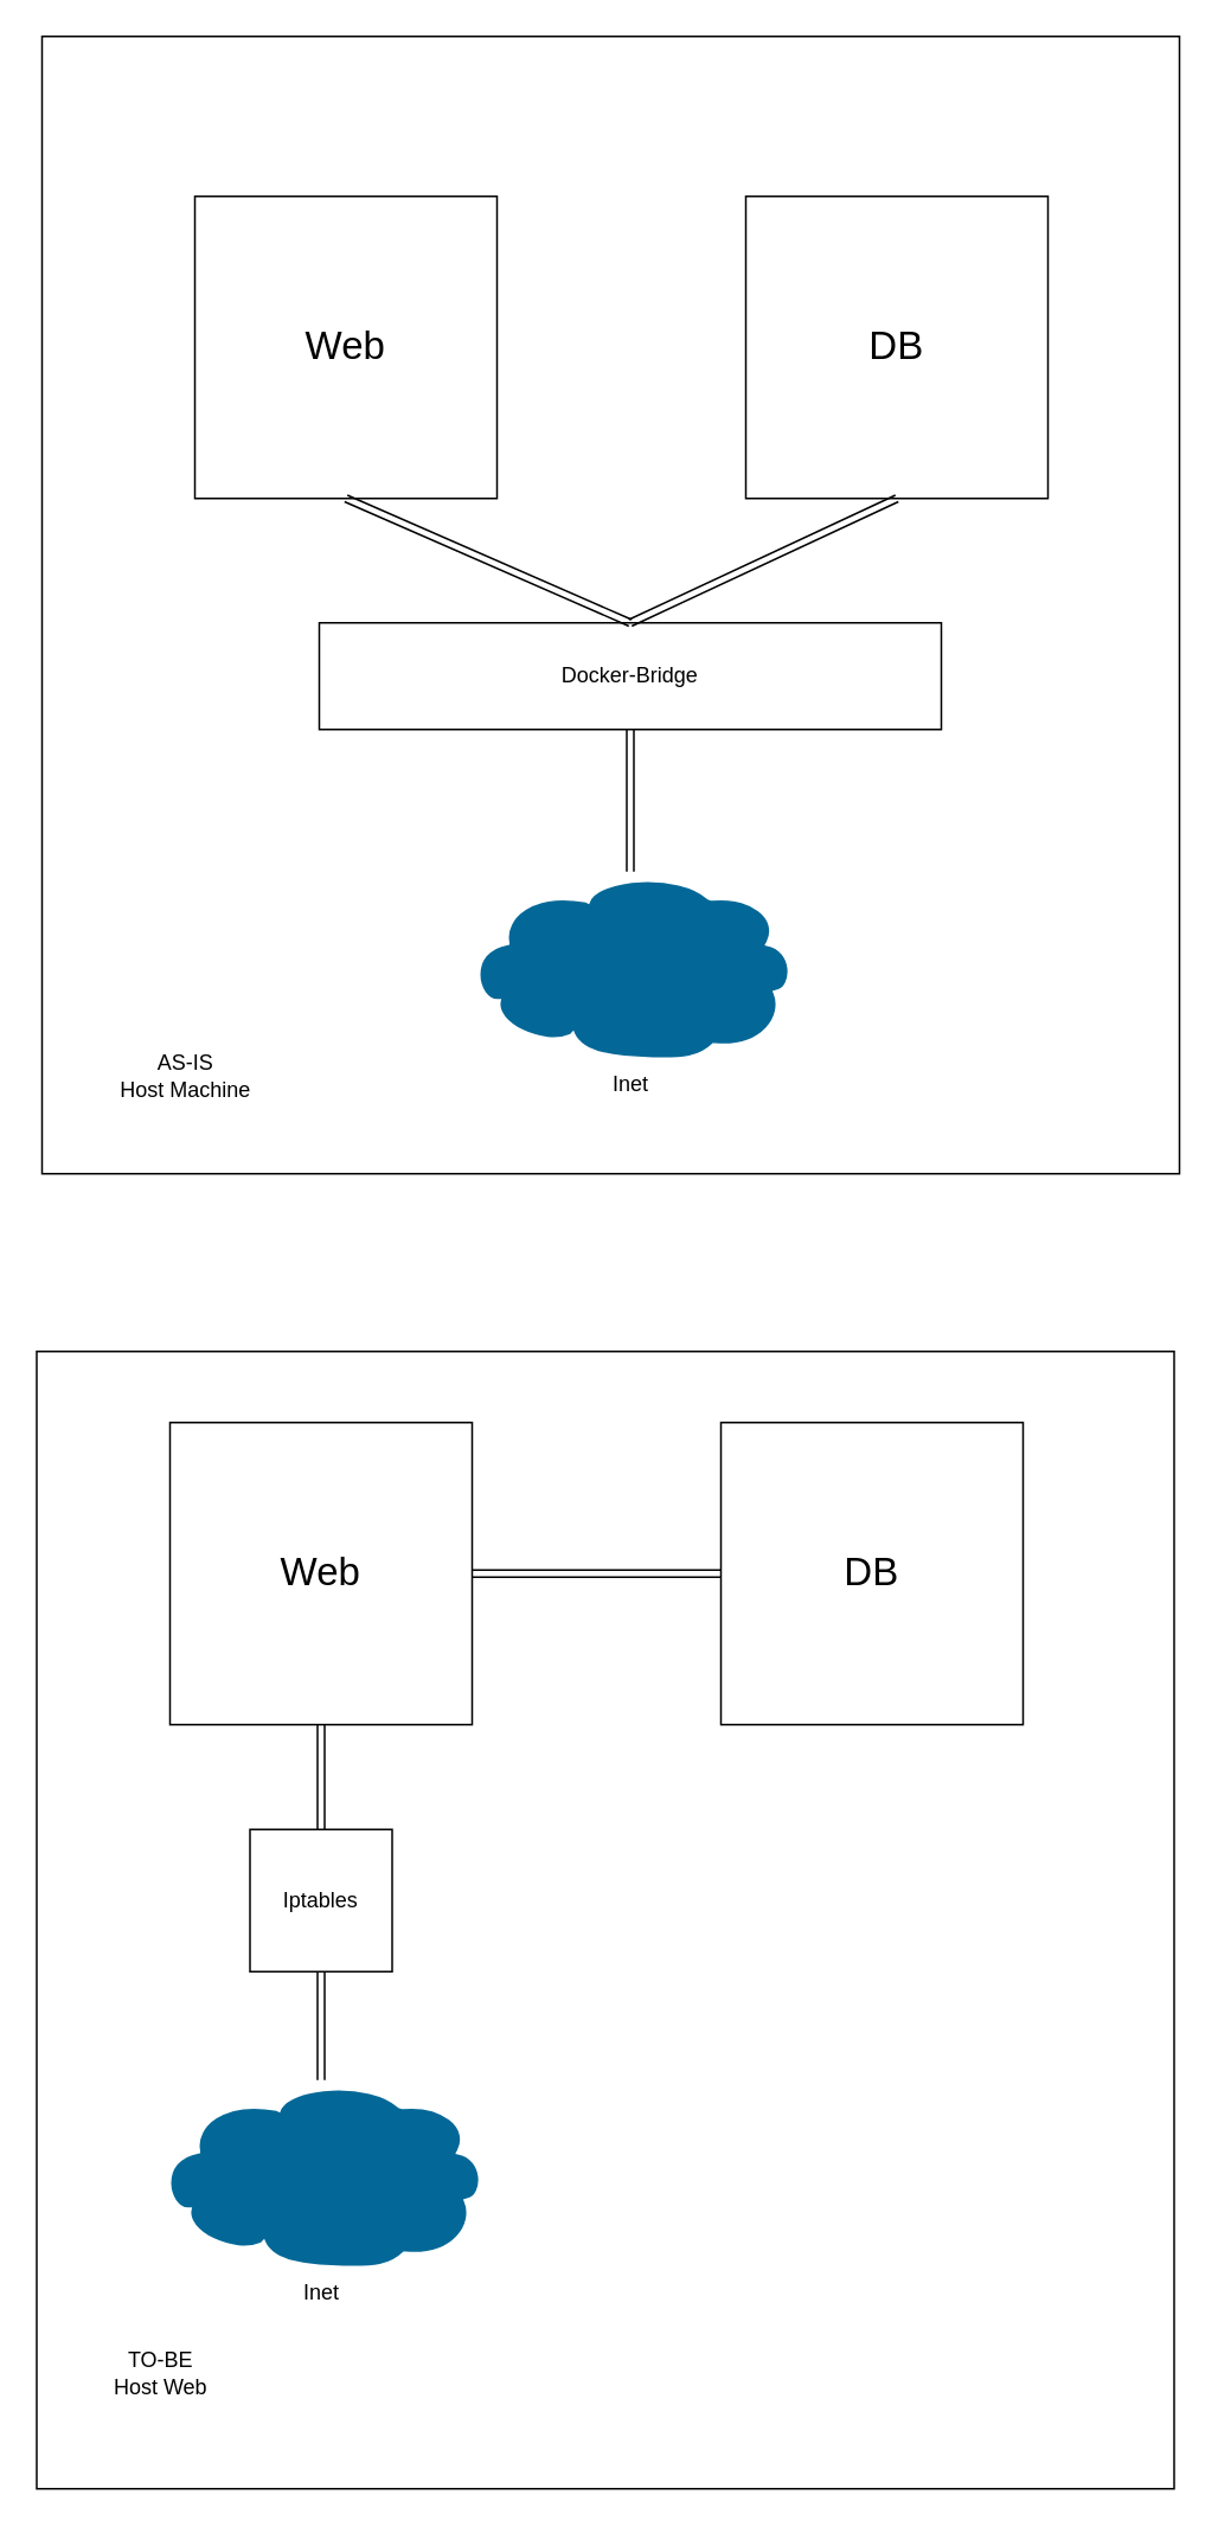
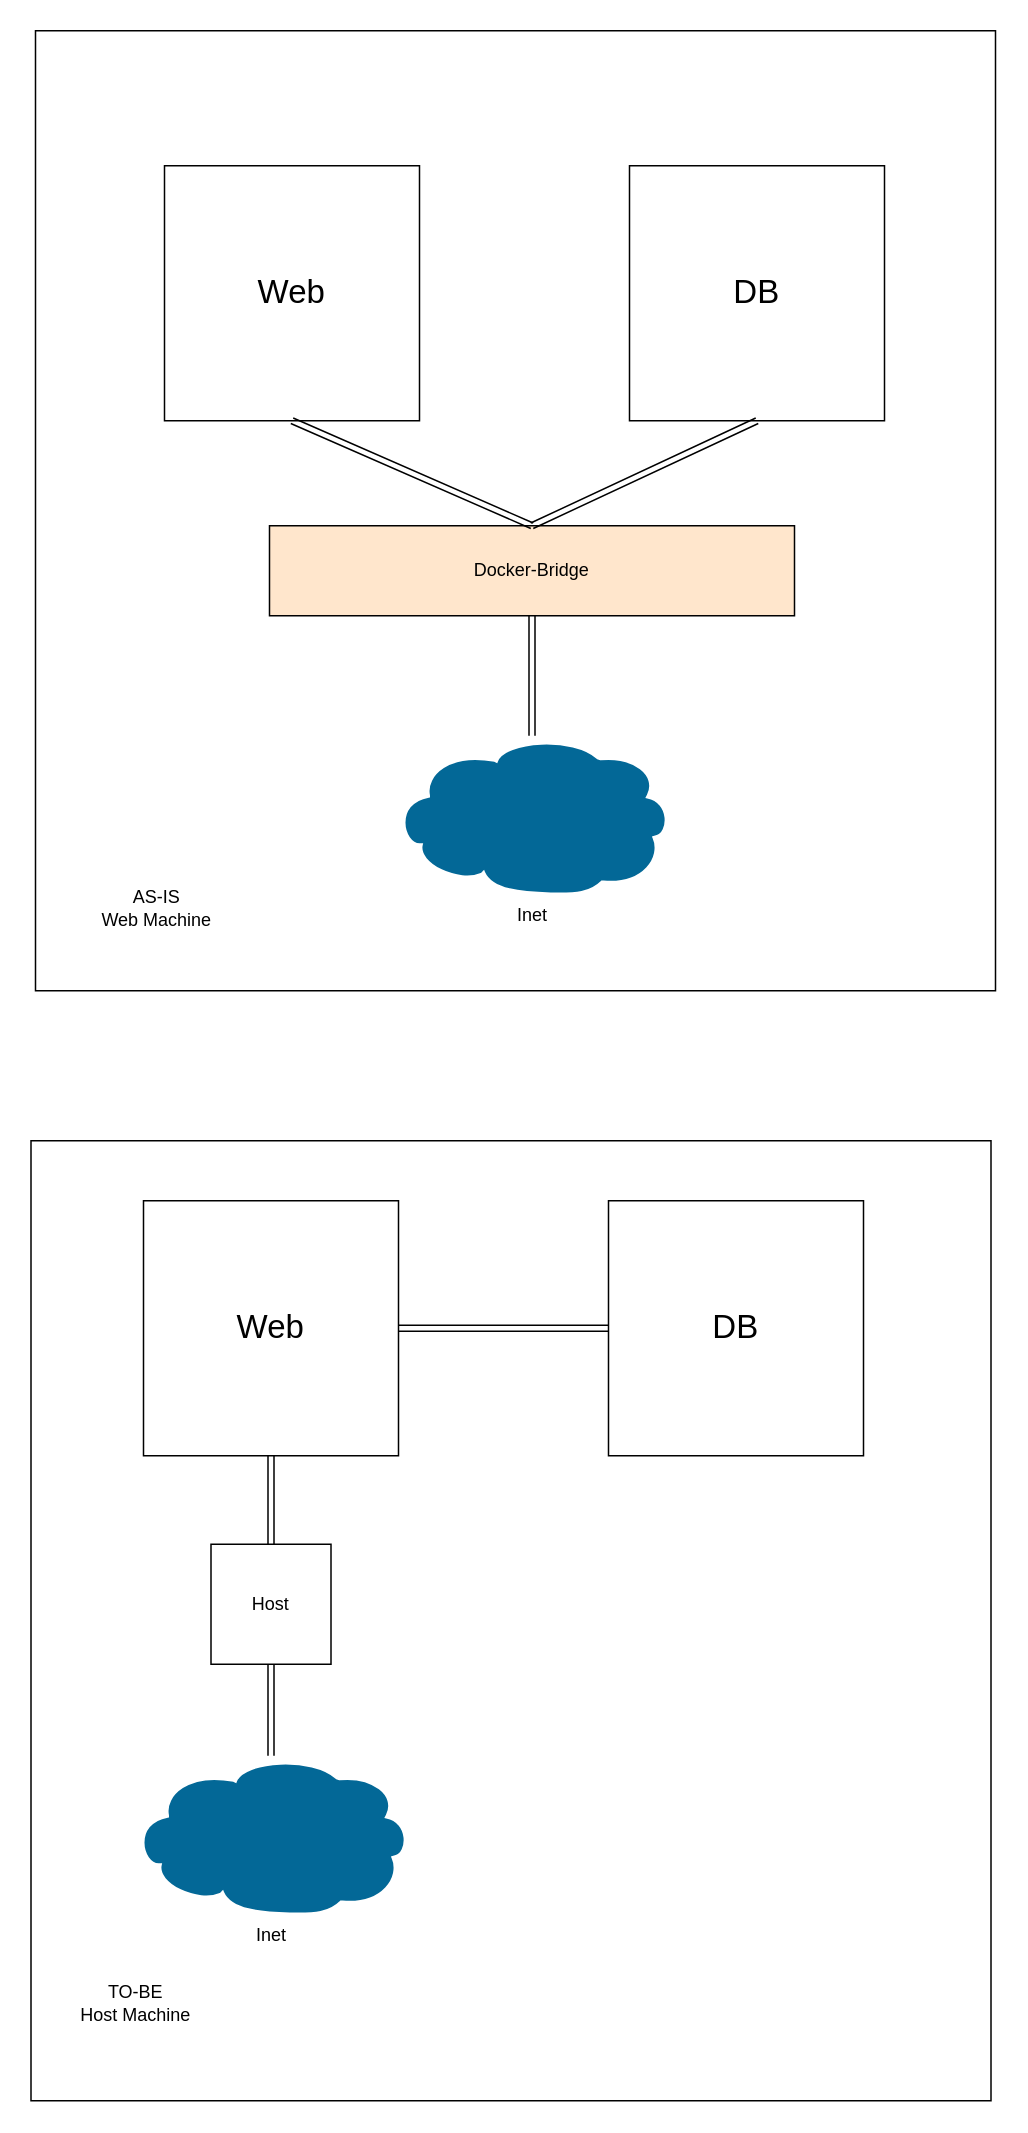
- <mxCell id="6" value="Docker-Bridge" style="rounded=0;whiteSpace=wrap;html=1;" vertex="1" parent="1"><mxGeometry x="179" y="350" width="350" height="60" as="geometry" /></mxCell>
+ <mxCell id="6" value="Docker-Bridge" style="rounded=0;whiteSpace=wrap;html=1;fillColor=#ffe6cc;" vertex="1" parent="1"><mxGeometry x="179" y="350" width="350" height="60" as="geometry" /></mxCell>
- <mxCell id="3" value="AS-IS&lt;br&gt;Host Machine" style="text;html=1;strokeColor=none;fillColor=none;align=center;verticalAlign=middle;whiteSpace=wrap;rounded=0;" vertex="1" parent="1"><mxGeometry x="49" y="580" width="110" height="50" as="geometry" /></mxCell>
+ <mxCell id="3" value="AS-IS&lt;br&gt;Web Machine" style="text;html=1;strokeColor=none;fillColor=none;align=center;verticalAlign=middle;whiteSpace=wrap;rounded=0;" vertex="1" parent="1"><mxGeometry x="49" y="580" width="110" height="50" as="geometry" /></mxCell>
- <mxCell id="19" value="Iptables" style="whiteSpace=wrap;html=1;aspect=fixed;" vertex="1" parent="1"><mxGeometry x="140" y="1029" width="80" height="80" as="geometry" /></mxCell>
+ <mxCell id="19" value="Host" style="whiteSpace=wrap;html=1;aspect=fixed;" vertex="1" parent="1"><mxGeometry x="140" y="1029" width="80" height="80" as="geometry" /></mxCell>
- <mxCell id="12" value="TO-BE&lt;br&gt;Host Web" style="text;html=1;strokeColor=none;fillColor=none;align=center;verticalAlign=middle;whiteSpace=wrap;rounded=0;" vertex="1" parent="1"><mxGeometry x="35" y="1310" width="110" height="50" as="geometry" /></mxCell>
+ <mxCell id="12" value="TO-BE&lt;br&gt;Host Machine" style="text;html=1;strokeColor=none;fillColor=none;align=center;verticalAlign=middle;whiteSpace=wrap;rounded=0;" vertex="1" parent="1"><mxGeometry x="35" y="1310" width="110" height="50" as="geometry" /></mxCell>
